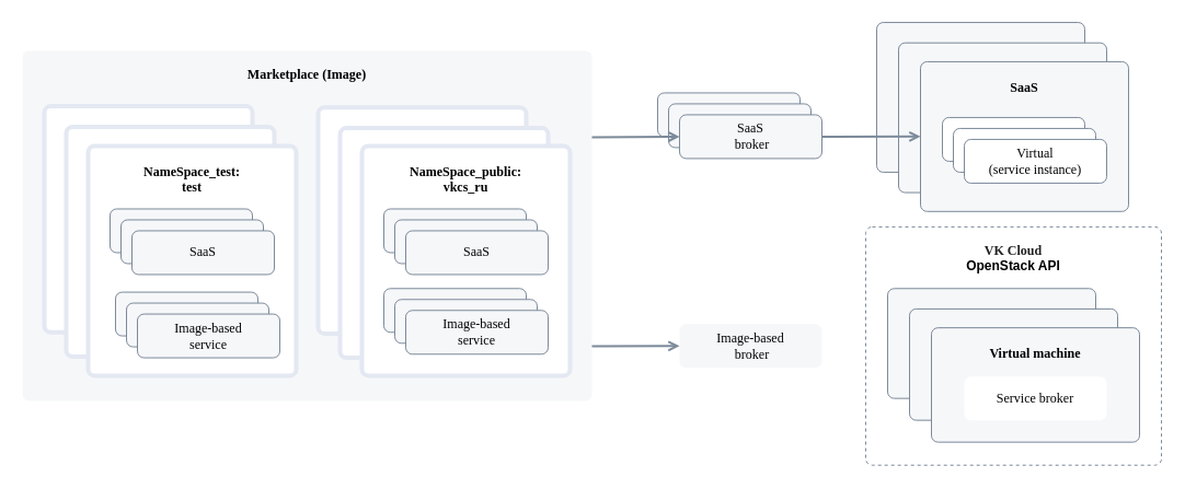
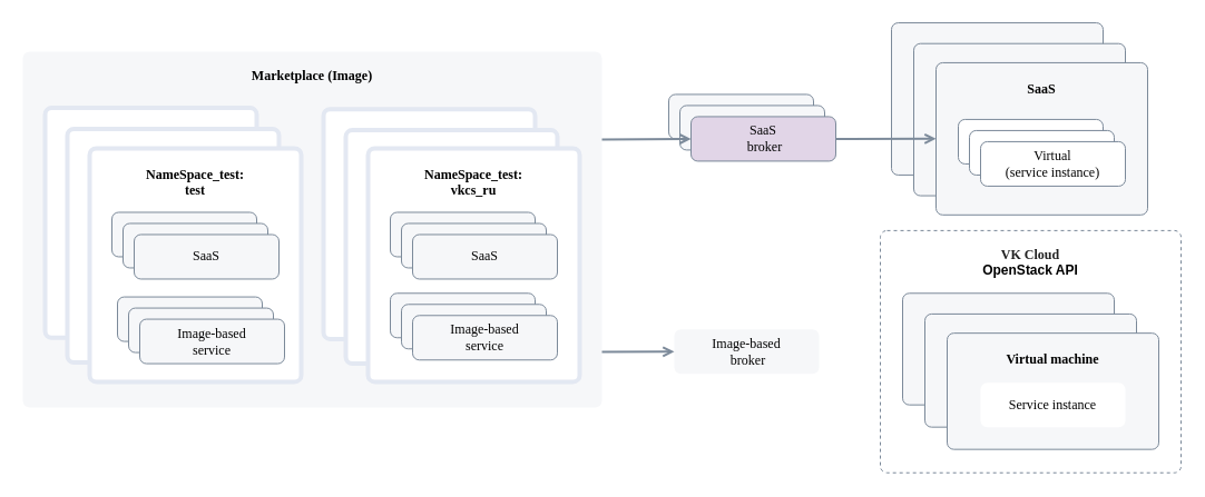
- <mxCell id="11" value="SaaS&lt;br&gt;&amp;nbsp;broker" style="rounded=1;whiteSpace=wrap;html=1;fontFamily=VK Sans Display;strokeColor=#7C8A9A;arcsize=12;fillColor=#F6F7F9;spacing=0;spacingTop=12;spacingBottom=12;arcSize=12;absoluteArcSize=1;strokeWidth=1;" parent="1" vertex="1"><mxGeometry x="620" y="104.43" width="130" height="40" as="geometry" /></mxCell>
+ <mxCell id="11" value="SaaS&lt;br&gt;&amp;nbsp;broker" style="rounded=1;whiteSpace=wrap;html=1;fontFamily=VK Sans Display;strokeColor=#7C8A9A;arcsize=12;fillColor=#e1d5e7;spacing=0;spacingTop=12;spacingBottom=12;arcSize=12;absoluteArcSize=1;strokeWidth=1;" parent="1" vertex="1"><mxGeometry x="620" y="104.43" width="130" height="40" as="geometry" /></mxCell>
- <mxCell id="33" value="NameSpace_public:&lt;br&gt;vkcs_ru" style="rounded=1;whiteSpace=wrap;html=1;fontFamily=VK Sans Display;strokeColor=#E3E8F2;arcSize=12;fillColor=#FFF;spacing=12;verticalAlign=top;spacingTop=0;strokeWidth=4;spacingLeft=0;spacingBottom=0;fontStyle=1;absoluteArcSize=1;" parent="1" vertex="1"><mxGeometry x="330" y="132.91" width="190" height="210" as="geometry" /></mxCell>
+ <mxCell id="33" value="NameSpace_test:&lt;br&gt;vkcs_ru" style="rounded=1;whiteSpace=wrap;html=1;fontFamily=VK Sans Display;strokeColor=#E3E8F2;arcSize=12;fillColor=#FFF;spacing=12;verticalAlign=top;spacingTop=0;strokeWidth=4;spacingLeft=0;spacingBottom=0;fontStyle=1;absoluteArcSize=1;" parent="1" vertex="1"><mxGeometry x="330" y="132.91" width="190" height="210" as="geometry" /></mxCell>
- <mxCell id="18" value="Image-based&lt;br&gt;&amp;nbsp;broker" style="rounded=1;whiteSpace=wrap;html=1;fontFamily=VK Sans Display;strokeColor=none;arcsize=12;fillColor=#F6F7F9;spacing=0;spacingTop=12;spacingBottom=12;arcSize=12;absoluteArcSize=1;strokeWidth=1;" parent="1" vertex="1"><mxGeometry x="620" y="295.81" width="130" height="40" as="geometry" /></mxCell>
+ <mxCell id="18" value="Image-based&lt;br&gt;&amp;nbsp;broker" style="rounded=1;whiteSpace=wrap;html=1;fontFamily=VK Sans Display;strokeColor=none;arcsize=12;fillColor=#F6F7F9;spacing=0;spacingTop=12;spacingBottom=12;arcSize=12;absoluteArcSize=1;strokeWidth=1;" parent="1" vertex="1"><mxGeometry x="605" y="295.81" width="130" height="40" as="geometry" /></mxCell>
- <mxCell id="23" value="Service broker" style="rounded=1;whiteSpace=wrap;html=1;fontFamily=VK Sans Display;strokeColor=none;arcsize=12;fillColor=#FFFFFF;spacing=0;spacingTop=12;spacingBottom=12;arcSize=12;absoluteArcSize=1;strokeWidth=1;" parent="1" vertex="1"><mxGeometry x="880" y="343.67" width="130" height="40" as="geometry" /></mxCell>
+ <mxCell id="23" value="Service instance" style="rounded=1;whiteSpace=wrap;html=1;fontFamily=VK Sans Display;strokeColor=none;arcsize=12;fillColor=#FFFFFF;spacing=0;spacingTop=12;spacingBottom=12;arcSize=12;absoluteArcSize=1;strokeWidth=1;" parent="1" vertex="1"><mxGeometry x="880" y="343.67" width="130" height="40" as="geometry" /></mxCell>
